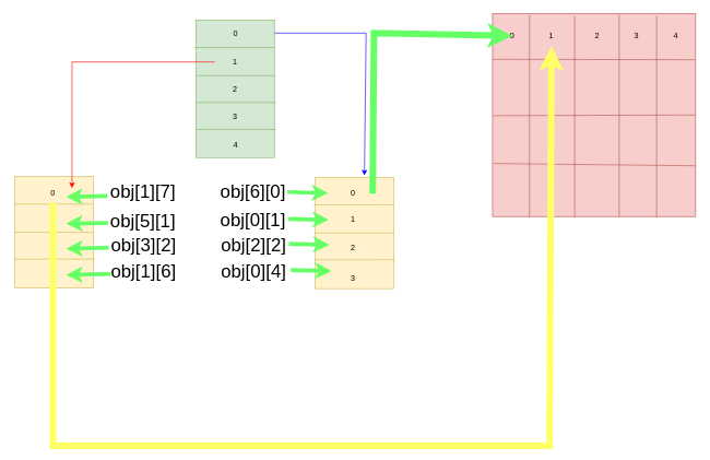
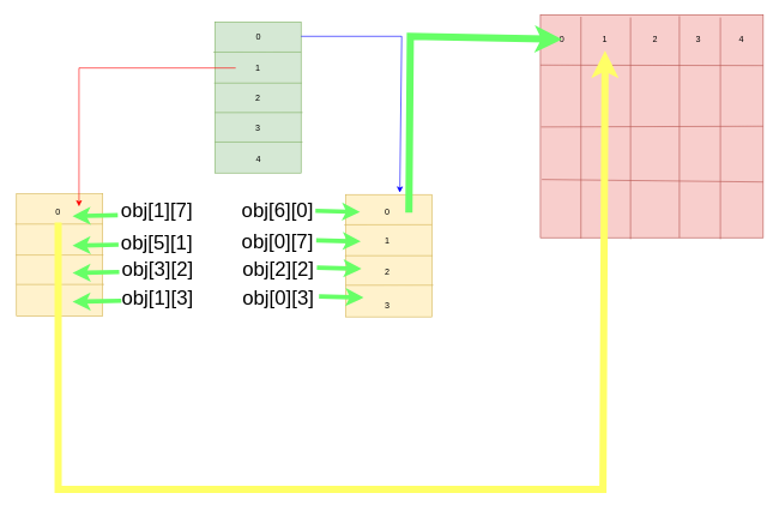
- <mxCell id="36" value="obj[0][1]" style="text;html=1;strokeColor=none;fillColor=none;align=center;verticalAlign=middle;whiteSpace=wrap;rounded=0;fontSize=28;" vertex="1" parent="1"><mxGeometry x="325" y="320" width="121" height="30" as="geometry" /></mxCell>
+ <mxCell id="36" value="obj[0][7]" style="text;html=1;strokeColor=none;fillColor=none;align=center;verticalAlign=middle;whiteSpace=wrap;rounded=0;fontSize=28;" vertex="1" parent="1"><mxGeometry x="325" y="320" width="121" height="30" as="geometry" /></mxCell>
- <mxCell id="49" value="obj[0][4]" style="text;html=1;strokeColor=none;fillColor=none;align=center;verticalAlign=middle;whiteSpace=wrap;rounded=0;fontSize=28;" vertex="1" parent="1"><mxGeometry x="326" y="398" width="121" height="30" as="geometry" /></mxCell>
+ <mxCell id="49" value="obj[0][3]" style="text;html=1;strokeColor=none;fillColor=none;align=center;verticalAlign=middle;whiteSpace=wrap;rounded=0;fontSize=28;" vertex="1" parent="1"><mxGeometry x="326" y="398" width="121" height="30" as="geometry" /></mxCell>
- <mxCell id="54" value="obj[1][6]" style="text;html=1;strokeColor=none;fillColor=none;align=center;verticalAlign=middle;whiteSpace=wrap;rounded=0;fontSize=28;" vertex="1" parent="1"><mxGeometry x="158" y="399" width="121" height="30" as="geometry" /></mxCell>
+ <mxCell id="54" value="obj[1][3]" style="text;html=1;strokeColor=none;fillColor=none;align=center;verticalAlign=middle;whiteSpace=wrap;rounded=0;fontSize=28;" vertex="1" parent="1"><mxGeometry x="158" y="399" width="121" height="30" as="geometry" /></mxCell>
